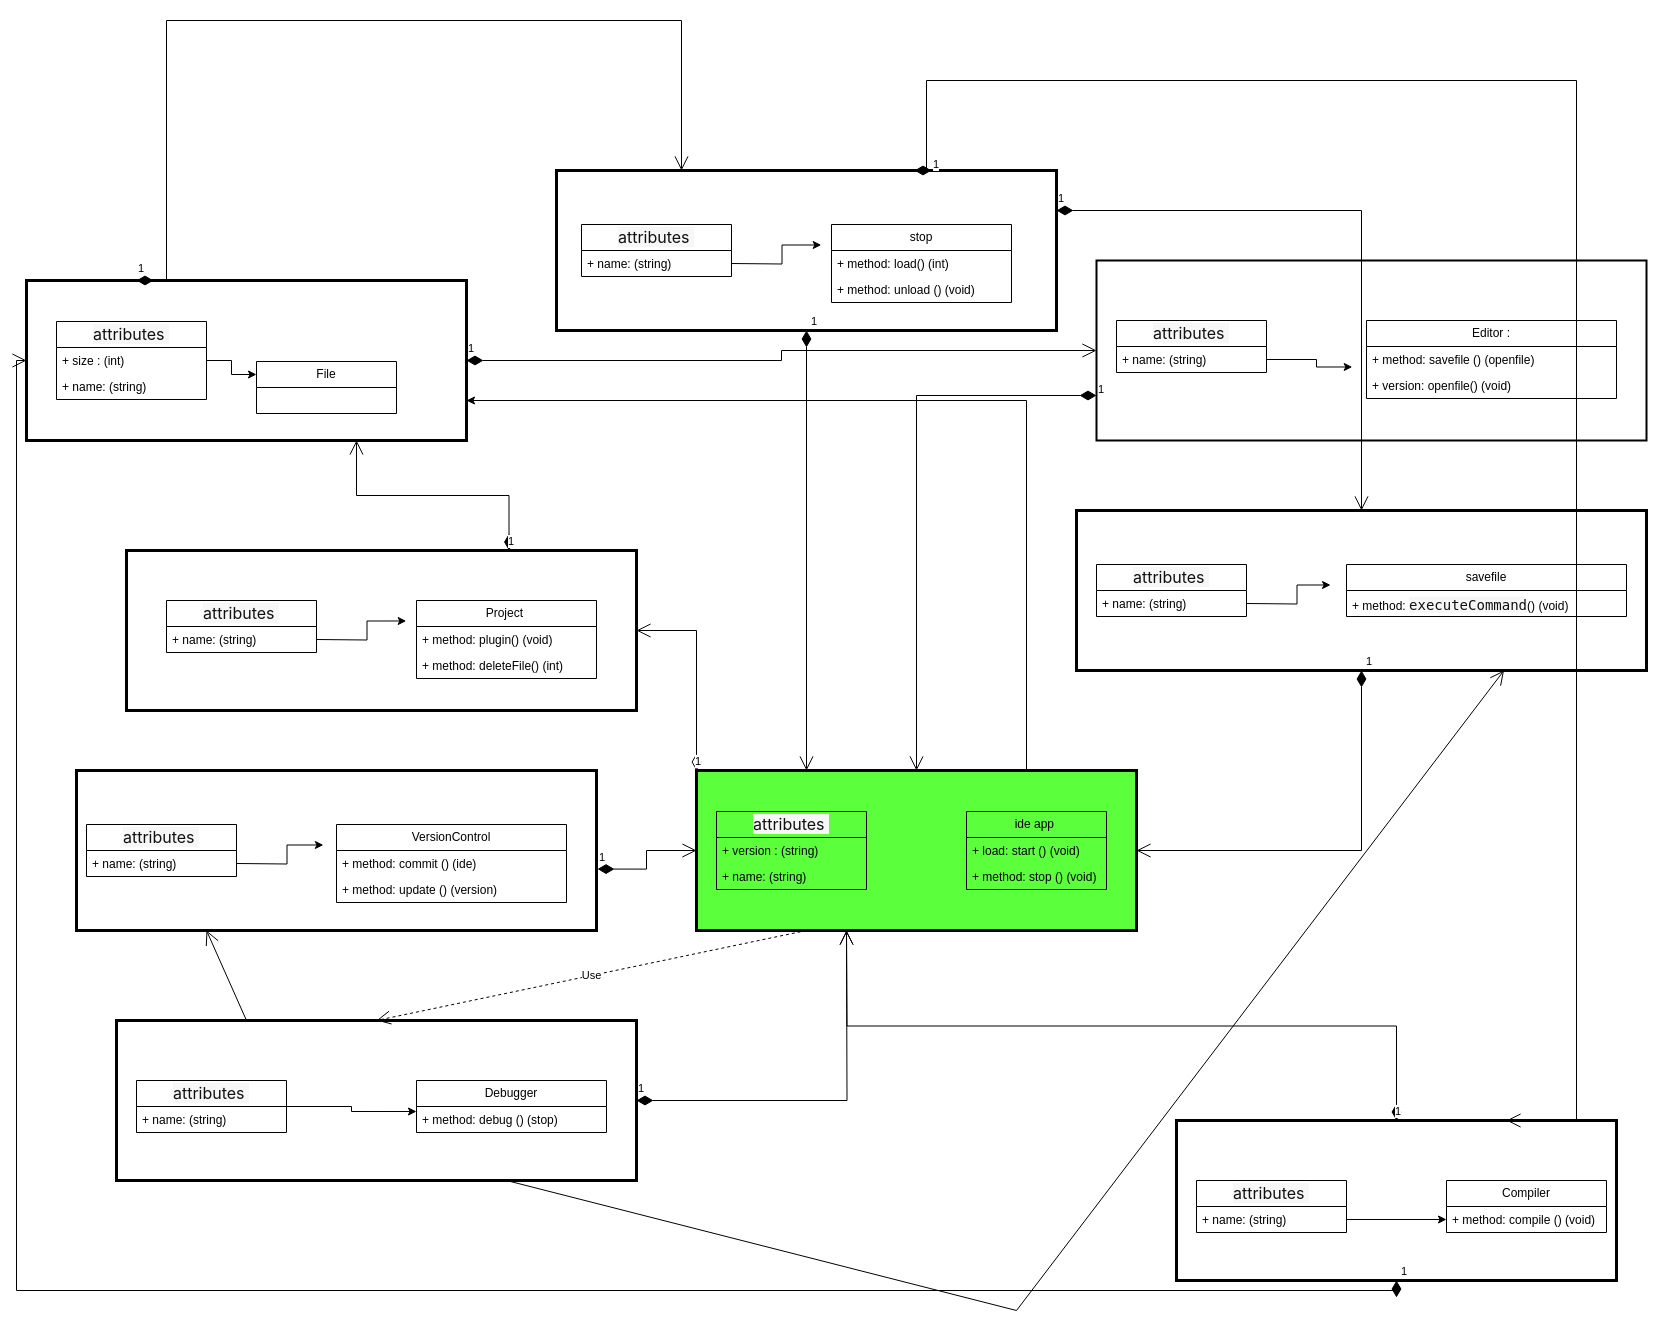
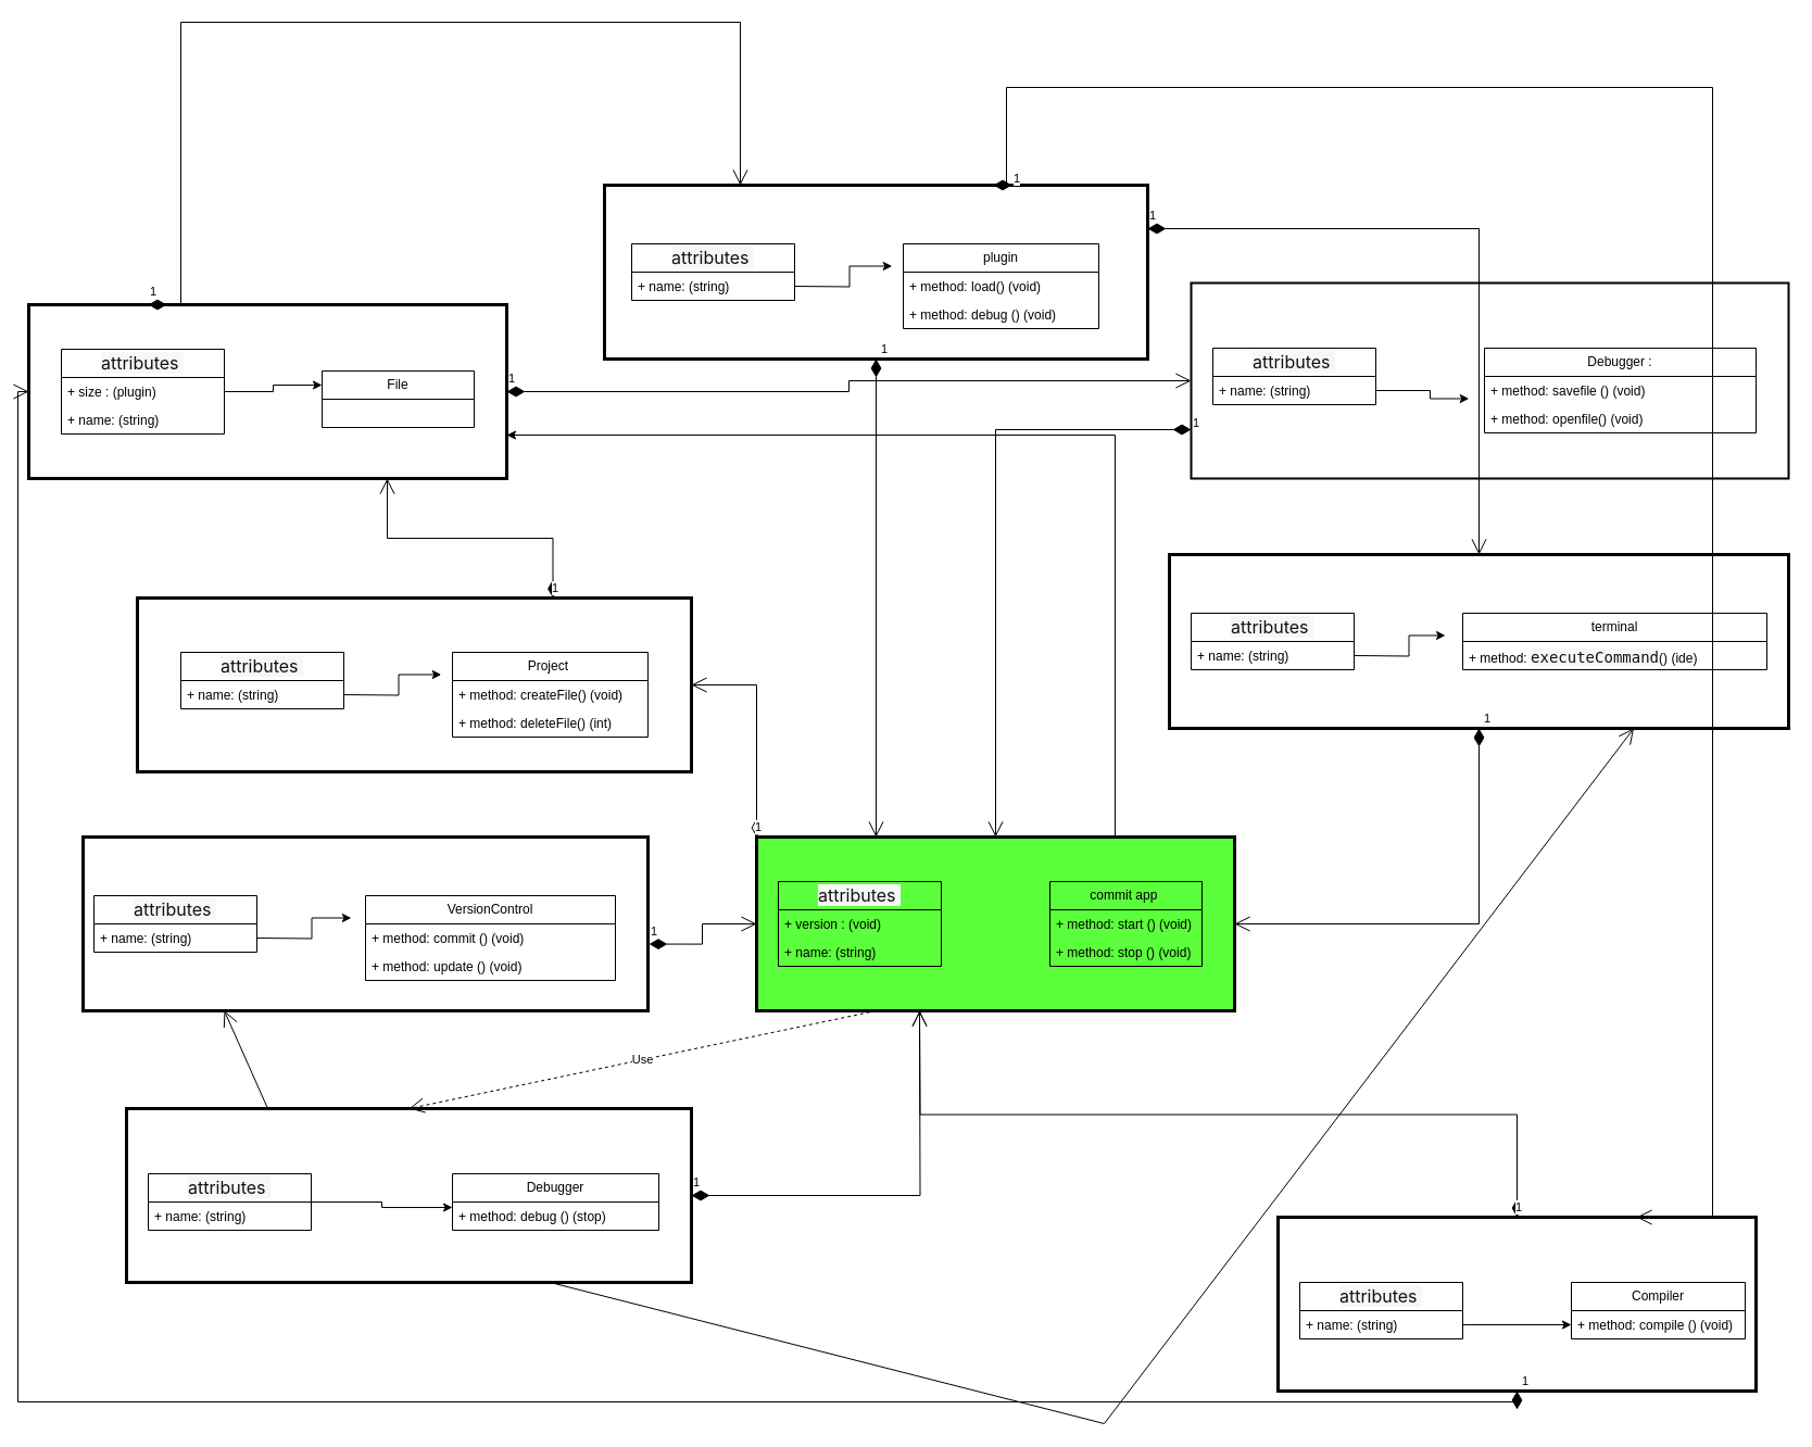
- <mxCell id="62" value="stop" style="swimlane;fontStyle=0;childLayout=stackLayout;horizontal=1;startSize=26;fillColor=none;horizontalStack=0;resizeParent=1;resizeParentMax=0;resizeLast=0;collapsible=1;marginBottom=0;whiteSpace=wrap;html=1;" vertex="1" parent="61"><mxGeometry x="275" y="54" width="180" height="78" as="geometry" /></mxCell>
+ <mxCell id="62" value="plugin" style="swimlane;fontStyle=0;childLayout=stackLayout;horizontal=1;startSize=26;fillColor=none;horizontalStack=0;resizeParent=1;resizeParentMax=0;resizeLast=0;collapsible=1;marginBottom=0;whiteSpace=wrap;html=1;" vertex="1" parent="61"><mxGeometry x="275" y="54" width="180" height="78" as="geometry" /></mxCell>
- <mxCell id="63" value="+ method: load() (int)" style="text;strokeColor=none;fillColor=none;align=left;verticalAlign=top;spacingLeft=4;spacingRight=4;overflow=hidden;rotatable=0;points=[[0,0.5],[1,0.5]];portConstraint=eastwest;whiteSpace=wrap;html=1;" vertex="1" parent="62"><mxGeometry y="26" width="180" height="26" as="geometry" /></mxCell>
+ <mxCell id="63" value="+ method: load() (void)" style="text;strokeColor=none;fillColor=none;align=left;verticalAlign=top;spacingLeft=4;spacingRight=4;overflow=hidden;rotatable=0;points=[[0,0.5],[1,0.5]];portConstraint=eastwest;whiteSpace=wrap;html=1;" vertex="1" parent="62"><mxGeometry y="26" width="180" height="26" as="geometry" /></mxCell>
- <mxCell id="64" value="+ method: unload () (void)" style="text;strokeColor=none;fillColor=none;align=left;verticalAlign=top;spacingLeft=4;spacingRight=4;overflow=hidden;rotatable=0;points=[[0,0.5],[1,0.5]];portConstraint=eastwest;whiteSpace=wrap;html=1;" vertex="1" parent="62"><mxGeometry y="52" width="180" height="26" as="geometry" /></mxCell>
+ <mxCell id="64" value="+ method: debug () (void)" style="text;strokeColor=none;fillColor=none;align=left;verticalAlign=top;spacingLeft=4;spacingRight=4;overflow=hidden;rotatable=0;points=[[0,0.5],[1,0.5]];portConstraint=eastwest;whiteSpace=wrap;html=1;" vertex="1" parent="62"><mxGeometry y="52" width="180" height="26" as="geometry" /></mxCell>
- <mxCell id="3" value="Editor :" style="swimlane;fontStyle=0;childLayout=stackLayout;horizontal=1;startSize=26;fillColor=none;horizontalStack=0;resizeParent=1;resizeParentMax=0;resizeLast=0;collapsible=1;marginBottom=0;whiteSpace=wrap;html=1;" vertex="1" parent="2"><mxGeometry x="270" y="60" width="250" height="78" as="geometry" /></mxCell>
+ <mxCell id="3" value="Debugger :" style="swimlane;fontStyle=0;childLayout=stackLayout;horizontal=1;startSize=26;fillColor=none;horizontalStack=0;resizeParent=1;resizeParentMax=0;resizeLast=0;collapsible=1;marginBottom=0;whiteSpace=wrap;html=1;" vertex="1" parent="2"><mxGeometry x="270" y="60" width="250" height="78" as="geometry" /></mxCell>
- <mxCell id="4" value="+ method: savefile () (openfile)" style="text;strokeColor=none;fillColor=none;align=left;verticalAlign=top;spacingLeft=4;spacingRight=4;overflow=hidden;rotatable=0;points=[[0,0.5],[1,0.5]];portConstraint=eastwest;whiteSpace=wrap;html=1;" vertex="1" parent="3"><mxGeometry y="26" width="250" height="26" as="geometry" /></mxCell>
+ <mxCell id="4" value="+ method: savefile () (void)" style="text;strokeColor=none;fillColor=none;align=left;verticalAlign=top;spacingLeft=4;spacingRight=4;overflow=hidden;rotatable=0;points=[[0,0.5],[1,0.5]];portConstraint=eastwest;whiteSpace=wrap;html=1;" vertex="1" parent="3"><mxGeometry y="26" width="250" height="26" as="geometry" /></mxCell>
- <mxCell id="22" value="+ size : (int)" style="text;strokeColor=none;fillColor=none;align=left;verticalAlign=top;spacingLeft=4;spacingRight=4;overflow=hidden;rotatable=0;points=[[0,0.5],[1,0.5]];portConstraint=eastwest;whiteSpace=wrap;html=1;" vertex="1" parent="21"><mxGeometry y="26" width="150" height="26" as="geometry" /></mxCell>
+ <mxCell id="22" value="+ size : (plugin)" style="text;strokeColor=none;fillColor=none;align=left;verticalAlign=top;spacingLeft=4;spacingRight=4;overflow=hidden;rotatable=0;points=[[0,0.5],[1,0.5]];portConstraint=eastwest;whiteSpace=wrap;html=1;" vertex="1" parent="21"><mxGeometry y="26" width="150" height="26" as="geometry" /></mxCell>
- <mxCell id="5" value="+ version: openfile() (void)" style="text;strokeColor=none;fillColor=none;align=left;verticalAlign=top;spacingLeft=4;spacingRight=4;overflow=hidden;rotatable=0;points=[[0,0.5],[1,0.5]];portConstraint=eastwest;whiteSpace=wrap;html=1;" vertex="1" parent="3"><mxGeometry y="52" width="250" height="26" as="geometry" /></mxCell>
+ <mxCell id="5" value="+ method: openfile() (void)" style="text;strokeColor=none;fillColor=none;align=left;verticalAlign=top;spacingLeft=4;spacingRight=4;overflow=hidden;rotatable=0;points=[[0,0.5],[1,0.5]];portConstraint=eastwest;whiteSpace=wrap;html=1;" vertex="1" parent="3"><mxGeometry y="52" width="250" height="26" as="geometry" /></mxCell>
- <mxCell id="19" value="File" style="swimlane;fontStyle=0;childLayout=stackLayout;horizontal=1;startSize=26;fillColor=none;horizontalStack=0;resizeParent=1;resizeParentMax=0;resizeLast=0;collapsible=1;marginBottom=0;whiteSpace=wrap;html=1;" vertex="1" parent="18"><mxGeometry x="230" y="81" width="140" height="52" as="geometry" /></mxCell>
+ <mxCell id="19" value="File" style="swimlane;fontStyle=0;childLayout=stackLayout;horizontal=1;startSize=26;fillColor=none;horizontalStack=0;resizeParent=1;resizeParentMax=0;resizeLast=0;collapsible=1;marginBottom=0;whiteSpace=wrap;html=1;" vertex="1" parent="18"><mxGeometry x="270" y="61" width="140" height="52" as="geometry" /></mxCell>
- <mxCell id="55" value="savefile" style="swimlane;fontStyle=0;childLayout=stackLayout;horizontal=1;startSize=26;fillColor=none;horizontalStack=0;resizeParent=1;resizeParentMax=0;resizeLast=0;collapsible=1;marginBottom=0;whiteSpace=wrap;html=1;" vertex="1" parent="54"><mxGeometry x="270" y="54" width="280" height="52" as="geometry" /></mxCell>
+ <mxCell id="55" value="terminal" style="swimlane;fontStyle=0;childLayout=stackLayout;horizontal=1;startSize=26;fillColor=none;horizontalStack=0;resizeParent=1;resizeParentMax=0;resizeLast=0;collapsible=1;marginBottom=0;whiteSpace=wrap;html=1;" vertex="1" parent="54"><mxGeometry x="270" y="54" width="280" height="52" as="geometry" /></mxCell>
- <mxCell id="56" value="+ method:&amp;nbsp;&lt;span style=&quot;color: rgb(17, 17, 17); font-family: monospace; font-size: 14px; white-space-collapse: preserve; background-color: rgba(0, 0, 0, 0.03);&quot;&gt;executeCommand&lt;/span&gt;() (void)&lt;span style=&quot;white-space: pre;&quot;&gt;&#09;&lt;/span&gt;" style="text;strokeColor=none;fillColor=none;align=left;verticalAlign=top;spacingLeft=4;spacingRight=4;overflow=hidden;rotatable=0;points=[[0,0.5],[1,0.5]];portConstraint=eastwest;whiteSpace=wrap;html=1;" vertex="1" parent="55"><mxGeometry y="26" width="280" height="26" as="geometry" /></mxCell>
+ <mxCell id="56" value="+ method:&amp;nbsp;&lt;span style=&quot;color: rgb(17, 17, 17); font-family: monospace; font-size: 14px; white-space-collapse: preserve; background-color: rgba(0, 0, 0, 0.03);&quot;&gt;executeCommand&lt;/span&gt;() (ide)&lt;span style=&quot;white-space: pre;&quot;&gt;&#09;&lt;/span&gt;" style="text;strokeColor=none;fillColor=none;align=left;verticalAlign=top;spacingLeft=4;spacingRight=4;overflow=hidden;rotatable=0;points=[[0,0.5],[1,0.5]];portConstraint=eastwest;whiteSpace=wrap;html=1;" vertex="1" parent="55"><mxGeometry y="26" width="280" height="26" as="geometry" /></mxCell>
- <mxCell id="27" value="+ method: plugin() (void)" style="text;strokeColor=none;fillColor=none;align=left;verticalAlign=top;spacingLeft=4;spacingRight=4;overflow=hidden;rotatable=0;points=[[0,0.5],[1,0.5]];portConstraint=eastwest;whiteSpace=wrap;html=1;" vertex="1" parent="26"><mxGeometry y="26" width="180" height="26" as="geometry" /></mxCell>
+ <mxCell id="27" value="+ method: createFile() (void)" style="text;strokeColor=none;fillColor=none;align=left;verticalAlign=top;spacingLeft=4;spacingRight=4;overflow=hidden;rotatable=0;points=[[0,0.5],[1,0.5]];portConstraint=eastwest;whiteSpace=wrap;html=1;" vertex="1" parent="26"><mxGeometry y="26" width="180" height="26" as="geometry" /></mxCell>
- <mxCell id="11" value="ide app&amp;nbsp;" style="swimlane;fontStyle=0;childLayout=stackLayout;horizontal=1;startSize=26;fillColor=none;horizontalStack=0;resizeParent=1;resizeParentMax=0;resizeLast=0;collapsible=1;marginBottom=0;whiteSpace=wrap;html=1;" vertex="1" parent="10"><mxGeometry x="270" y="41" width="140" height="78" as="geometry" /></mxCell>
+ <mxCell id="11" value="commit app&amp;nbsp;" style="swimlane;fontStyle=0;childLayout=stackLayout;horizontal=1;startSize=26;fillColor=none;horizontalStack=0;resizeParent=1;resizeParentMax=0;resizeLast=0;collapsible=1;marginBottom=0;whiteSpace=wrap;html=1;" vertex="1" parent="10"><mxGeometry x="270" y="41" width="140" height="78" as="geometry" /></mxCell>
- <mxCell id="15" value="+ version : (string)" style="text;strokeColor=none;fillColor=none;align=left;verticalAlign=top;spacingLeft=4;spacingRight=4;overflow=hidden;rotatable=0;points=[[0,0.5],[1,0.5]];portConstraint=eastwest;whiteSpace=wrap;html=1;" vertex="1" parent="14"><mxGeometry y="26" width="150" height="26" as="geometry" /></mxCell>
+ <mxCell id="15" value="+ version : (void)" style="text;strokeColor=none;fillColor=none;align=left;verticalAlign=top;spacingLeft=4;spacingRight=4;overflow=hidden;rotatable=0;points=[[0,0.5],[1,0.5]];portConstraint=eastwest;whiteSpace=wrap;html=1;" vertex="1" parent="14"><mxGeometry y="26" width="150" height="26" as="geometry" /></mxCell>
- <mxCell id="12" value="+ load: start () (void)" style="text;strokeColor=none;fillColor=none;align=left;verticalAlign=top;spacingLeft=4;spacingRight=4;overflow=hidden;rotatable=0;points=[[0,0.5],[1,0.5]];portConstraint=eastwest;whiteSpace=wrap;html=1;" vertex="1" parent="11"><mxGeometry y="26" width="140" height="26" as="geometry" /></mxCell>
+ <mxCell id="12" value="+ method: start () (void)" style="text;strokeColor=none;fillColor=none;align=left;verticalAlign=top;spacingLeft=4;spacingRight=4;overflow=hidden;rotatable=0;points=[[0,0.5],[1,0.5]];portConstraint=eastwest;whiteSpace=wrap;html=1;" vertex="1" parent="11"><mxGeometry y="26" width="140" height="26" as="geometry" /></mxCell>
- <mxCell id="48" value="+ method: commit () (ide)" style="text;strokeColor=none;fillColor=none;align=left;verticalAlign=top;spacingLeft=4;spacingRight=4;overflow=hidden;rotatable=0;points=[[0,0.5],[1,0.5]];portConstraint=eastwest;whiteSpace=wrap;html=1;" vertex="1" parent="47"><mxGeometry y="26" width="230" height="26" as="geometry" /></mxCell>
+ <mxCell id="48" value="+ method: commit () (void)" style="text;strokeColor=none;fillColor=none;align=left;verticalAlign=top;spacingLeft=4;spacingRight=4;overflow=hidden;rotatable=0;points=[[0,0.5],[1,0.5]];portConstraint=eastwest;whiteSpace=wrap;html=1;" vertex="1" parent="47"><mxGeometry y="26" width="230" height="26" as="geometry" /></mxCell>
- <mxCell id="49" value="+ method: update () (version)" style="text;strokeColor=none;fillColor=none;align=left;verticalAlign=top;spacingLeft=4;spacingRight=4;overflow=hidden;rotatable=0;points=[[0,0.5],[1,0.5]];portConstraint=eastwest;whiteSpace=wrap;html=1;" vertex="1" parent="47"><mxGeometry y="52" width="230" height="26" as="geometry" /></mxCell>
+ <mxCell id="49" value="+ method: update () (void)" style="text;strokeColor=none;fillColor=none;align=left;verticalAlign=top;spacingLeft=4;spacingRight=4;overflow=hidden;rotatable=0;points=[[0,0.5],[1,0.5]];portConstraint=eastwest;whiteSpace=wrap;html=1;" vertex="1" parent="47"><mxGeometry y="52" width="230" height="26" as="geometry" /></mxCell>
